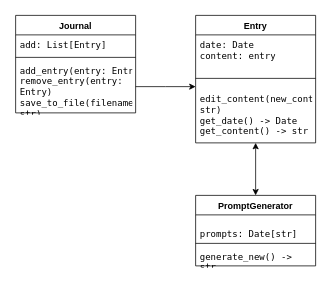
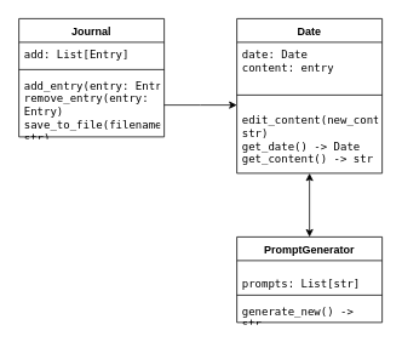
- <mxCell id="7" value="Entry" style="swimlane;fontStyle=1;align=center;verticalAlign=top;childLayout=stackLayout;horizontal=1;startSize=26;horizontalStack=0;resizeParent=1;resizeParentMax=0;resizeLast=0;collapsible=1;marginBottom=0;whiteSpace=wrap;html=1;" vertex="1" parent="1"><mxGeometry x="260" y="20" width="160" height="170" as="geometry" /></mxCell>
+ <mxCell id="7" value="Date" style="swimlane;fontStyle=1;align=center;verticalAlign=top;childLayout=stackLayout;horizontal=1;startSize=26;horizontalStack=0;resizeParent=1;resizeParentMax=0;resizeLast=0;collapsible=1;marginBottom=0;whiteSpace=wrap;html=1;" vertex="1" parent="1"><mxGeometry x="260" y="20" width="160" height="170" as="geometry" /></mxCell>
- <mxCell id="12" value="&lt;pre&gt;&lt;code class=&quot;!whitespace-pre hljs language-plaintext&quot;&gt;prompts: Date[str]&lt;/code&gt;&lt;/pre&gt;" style="text;strokeColor=none;fillColor=none;align=left;verticalAlign=top;spacingLeft=4;spacingRight=4;overflow=hidden;rotatable=0;points=[[0,0.5],[1,0.5]];portConstraint=eastwest;whiteSpace=wrap;html=1;" vertex="1" parent="11"><mxGeometry y="26" width="160" height="34" as="geometry" /></mxCell>
+ <mxCell id="12" value="&lt;pre&gt;&lt;code class=&quot;!whitespace-pre hljs language-plaintext&quot;&gt;prompts: List[str]&lt;/code&gt;&lt;/pre&gt;" style="text;strokeColor=none;fillColor=none;align=left;verticalAlign=top;spacingLeft=4;spacingRight=4;overflow=hidden;rotatable=0;points=[[0,0.5],[1,0.5]];portConstraint=eastwest;whiteSpace=wrap;html=1;" vertex="1" parent="11"><mxGeometry y="26" width="160" height="34" as="geometry" /></mxCell>
